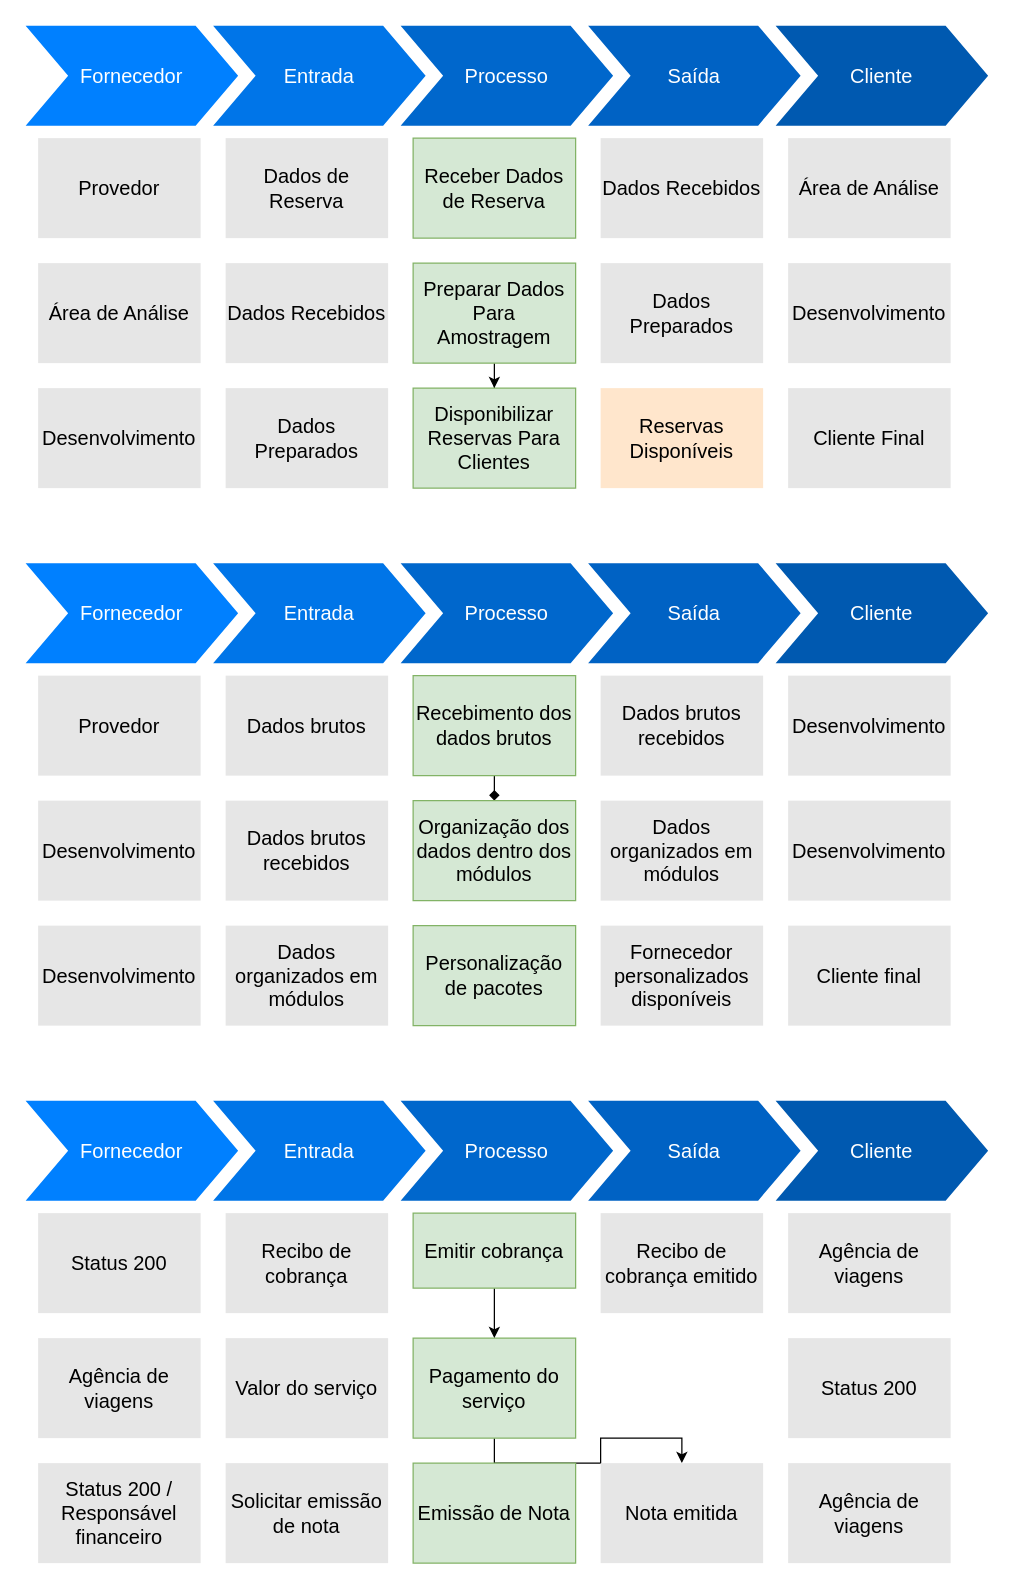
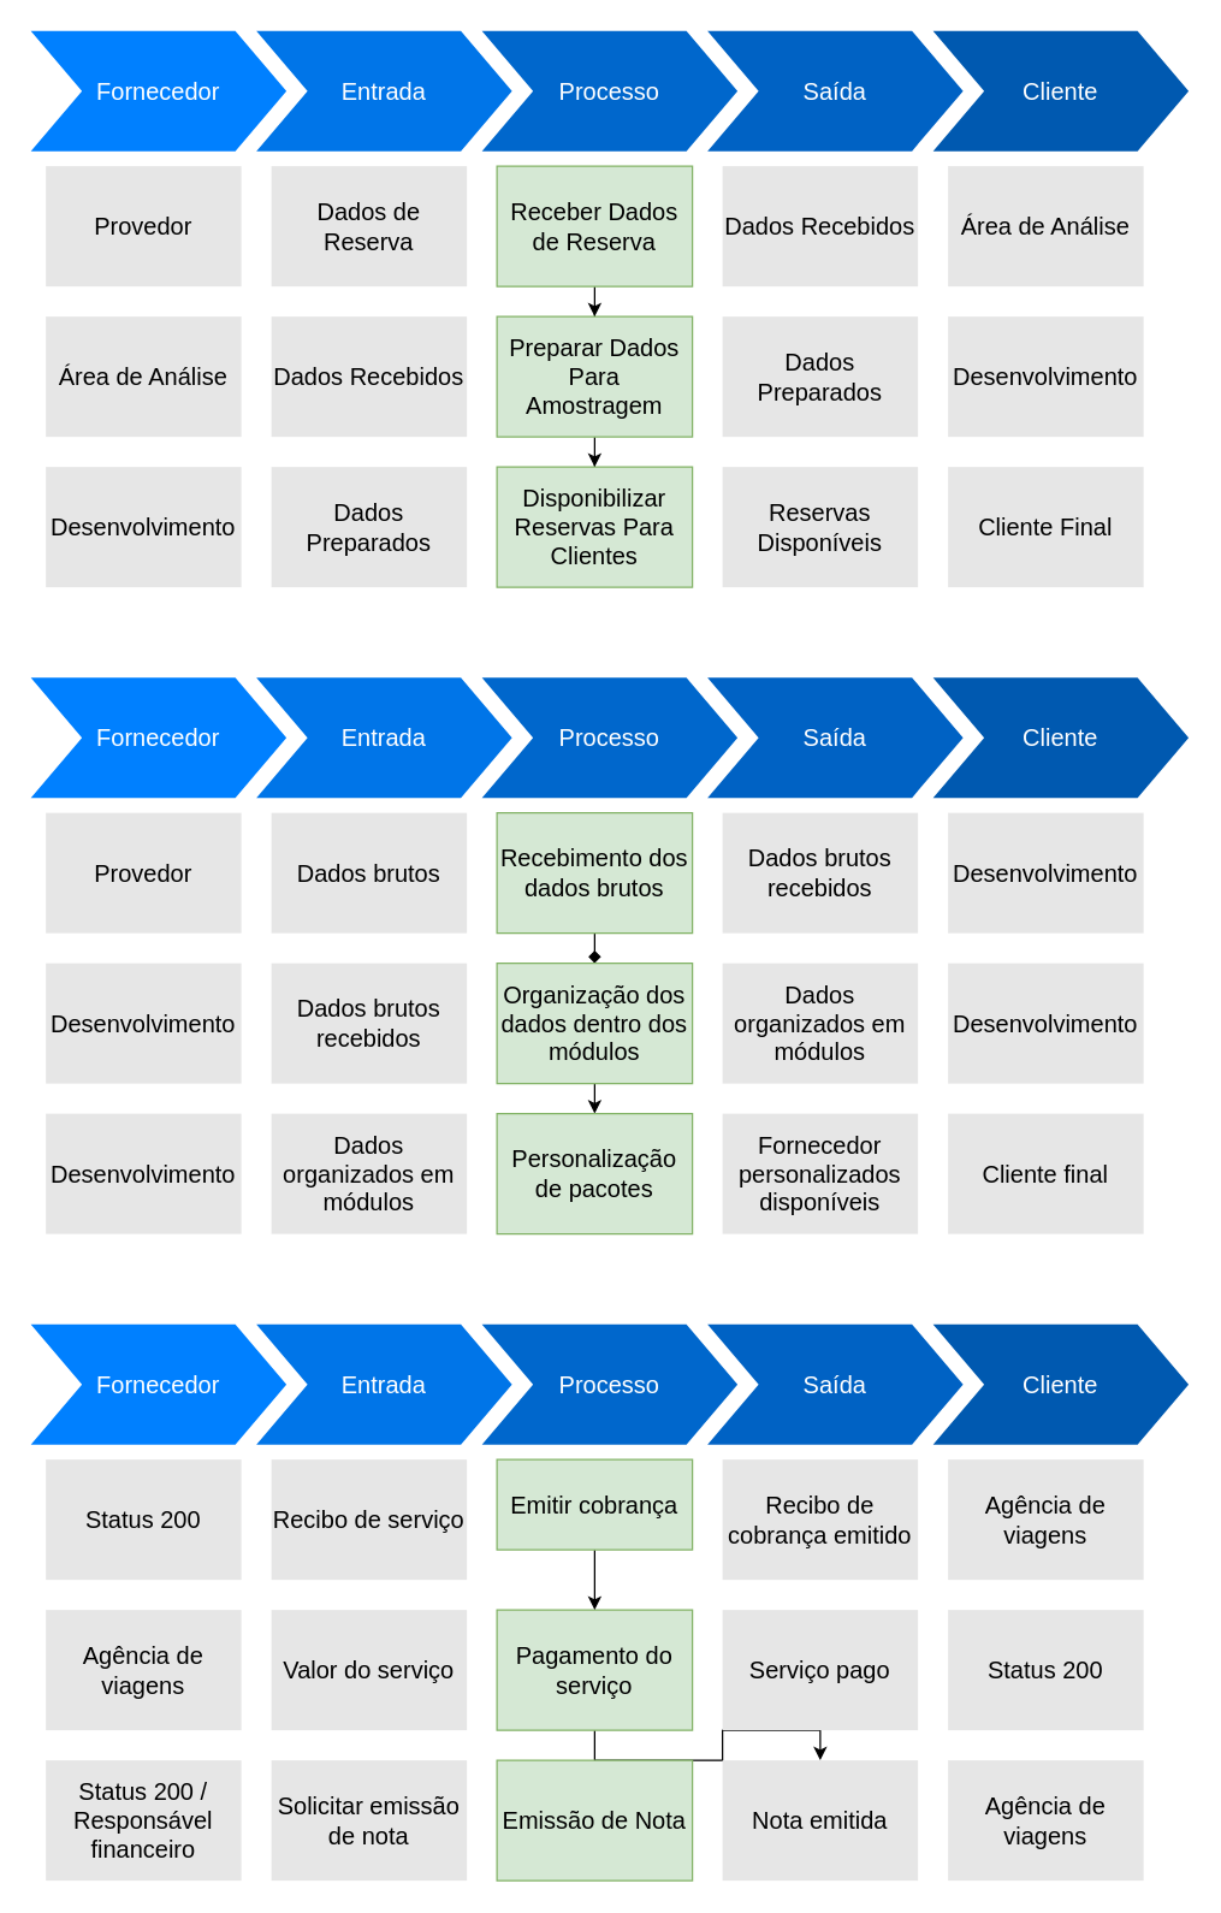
+ <mxCell id="13" style="edgeStyle=orthogonalEdgeStyle;rounded=0;orthogonalLoop=1;jettySize=auto;html=1;exitX=0.5;exitY=1;exitDx=0;exitDy=0;fontSize=16;" edge="1" parent="1" source="14" target="16"><mxGeometry relative="1" as="geometry" /></mxCell>
- <mxCell id="20" value="Reservas Disponíveis" style="rounded=0;whiteSpace=wrap;html=1;fontSize=16;strokeColor=none;fillColor=#ffe6cc;" vertex="1" parent="1"><mxGeometry x="480" y="310" width="130" height="80" as="geometry" /></mxCell>
+ <mxCell id="20" value="Reservas Disponíveis" style="rounded=0;whiteSpace=wrap;html=1;fontSize=16;strokeColor=none;fillColor=#E6E6E6;" vertex="1" parent="1"><mxGeometry x="480" y="310" width="130" height="80" as="geometry" /></mxCell>
+ <mxCell id="37" style="edgeStyle=orthogonalEdgeStyle;rounded=0;orthogonalLoop=1;jettySize=auto;html=1;exitX=0.5;exitY=1;exitDx=0;exitDy=0;entryX=0.5;entryY=0;entryDx=0;entryDy=0;fontSize=16;" edge="1" parent="1" source="38" target="39"><mxGeometry relative="1" as="geometry" /></mxCell>
- <mxCell id="63" value="Recibo de cobrança" style="rounded=0;whiteSpace=wrap;html=1;fontSize=16;strokeColor=none;fillColor=#E6E6E6;" vertex="1" parent="1"><mxGeometry x="180" y="970" width="130" height="80" as="geometry" /></mxCell>
+ <mxCell id="63" value="Recibo de serviço" style="rounded=0;whiteSpace=wrap;html=1;fontSize=16;strokeColor=none;fillColor=#E6E6E6;" vertex="1" parent="1"><mxGeometry x="180" y="970" width="130" height="80" as="geometry" /></mxCell>
+ <mxCell id="58" value="Serviço pago" style="rounded=0;whiteSpace=wrap;html=1;fontSize=16;strokeColor=none;fillColor=#E6E6E6;" vertex="1" parent="1"><mxGeometry x="480" y="1070" width="130" height="80" as="geometry" /></mxCell>
